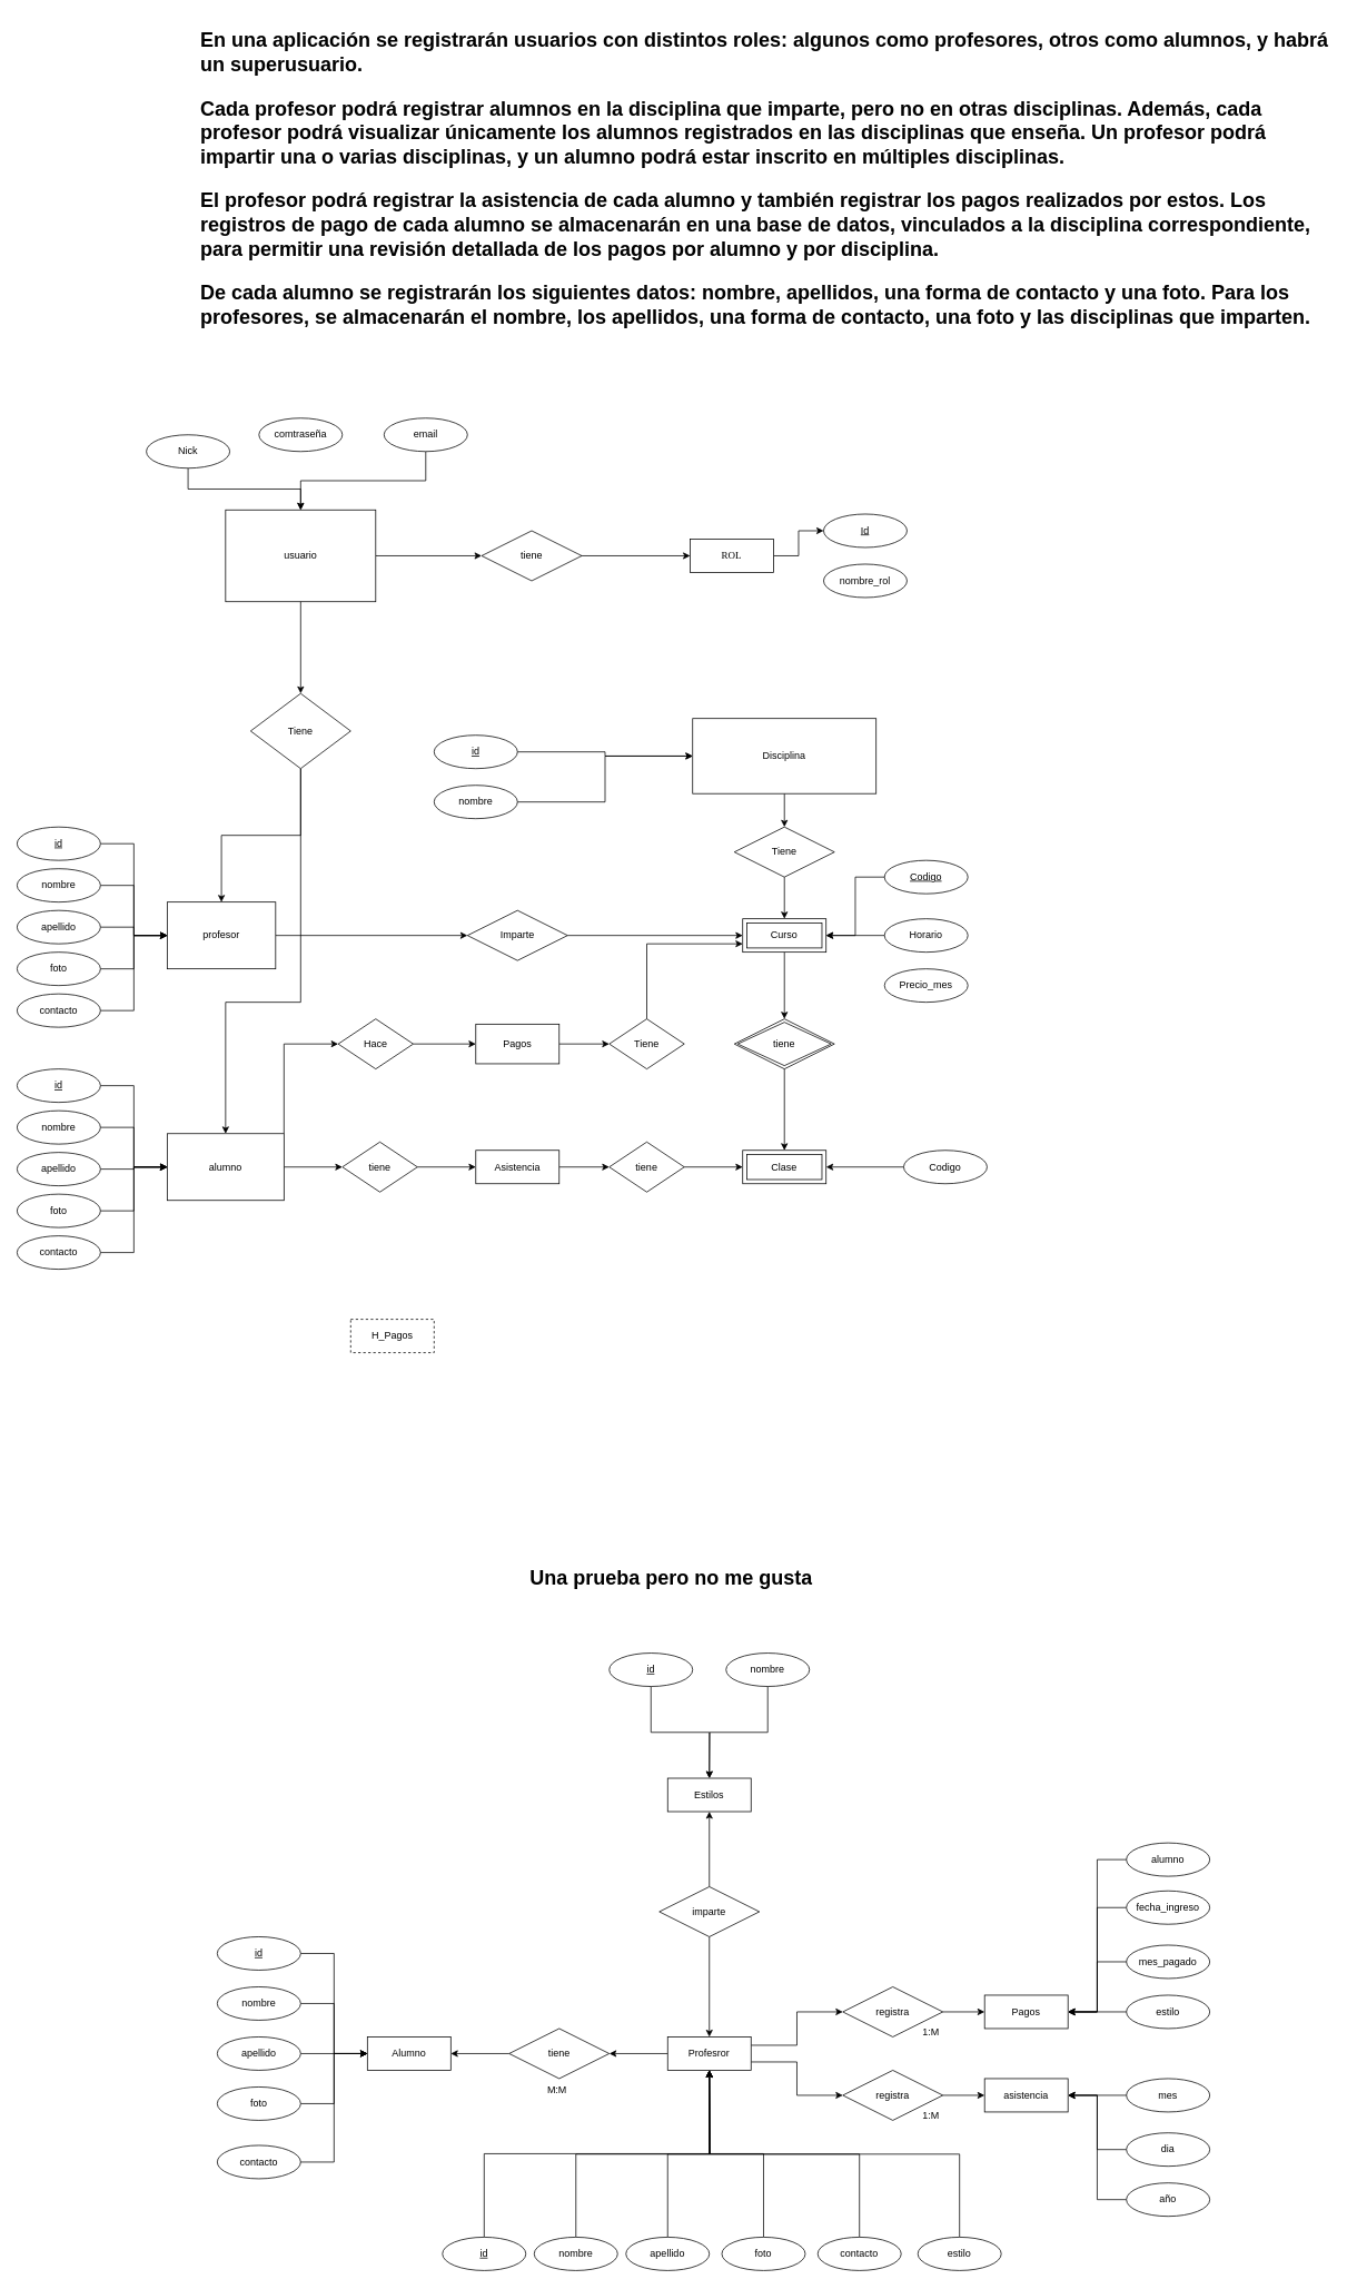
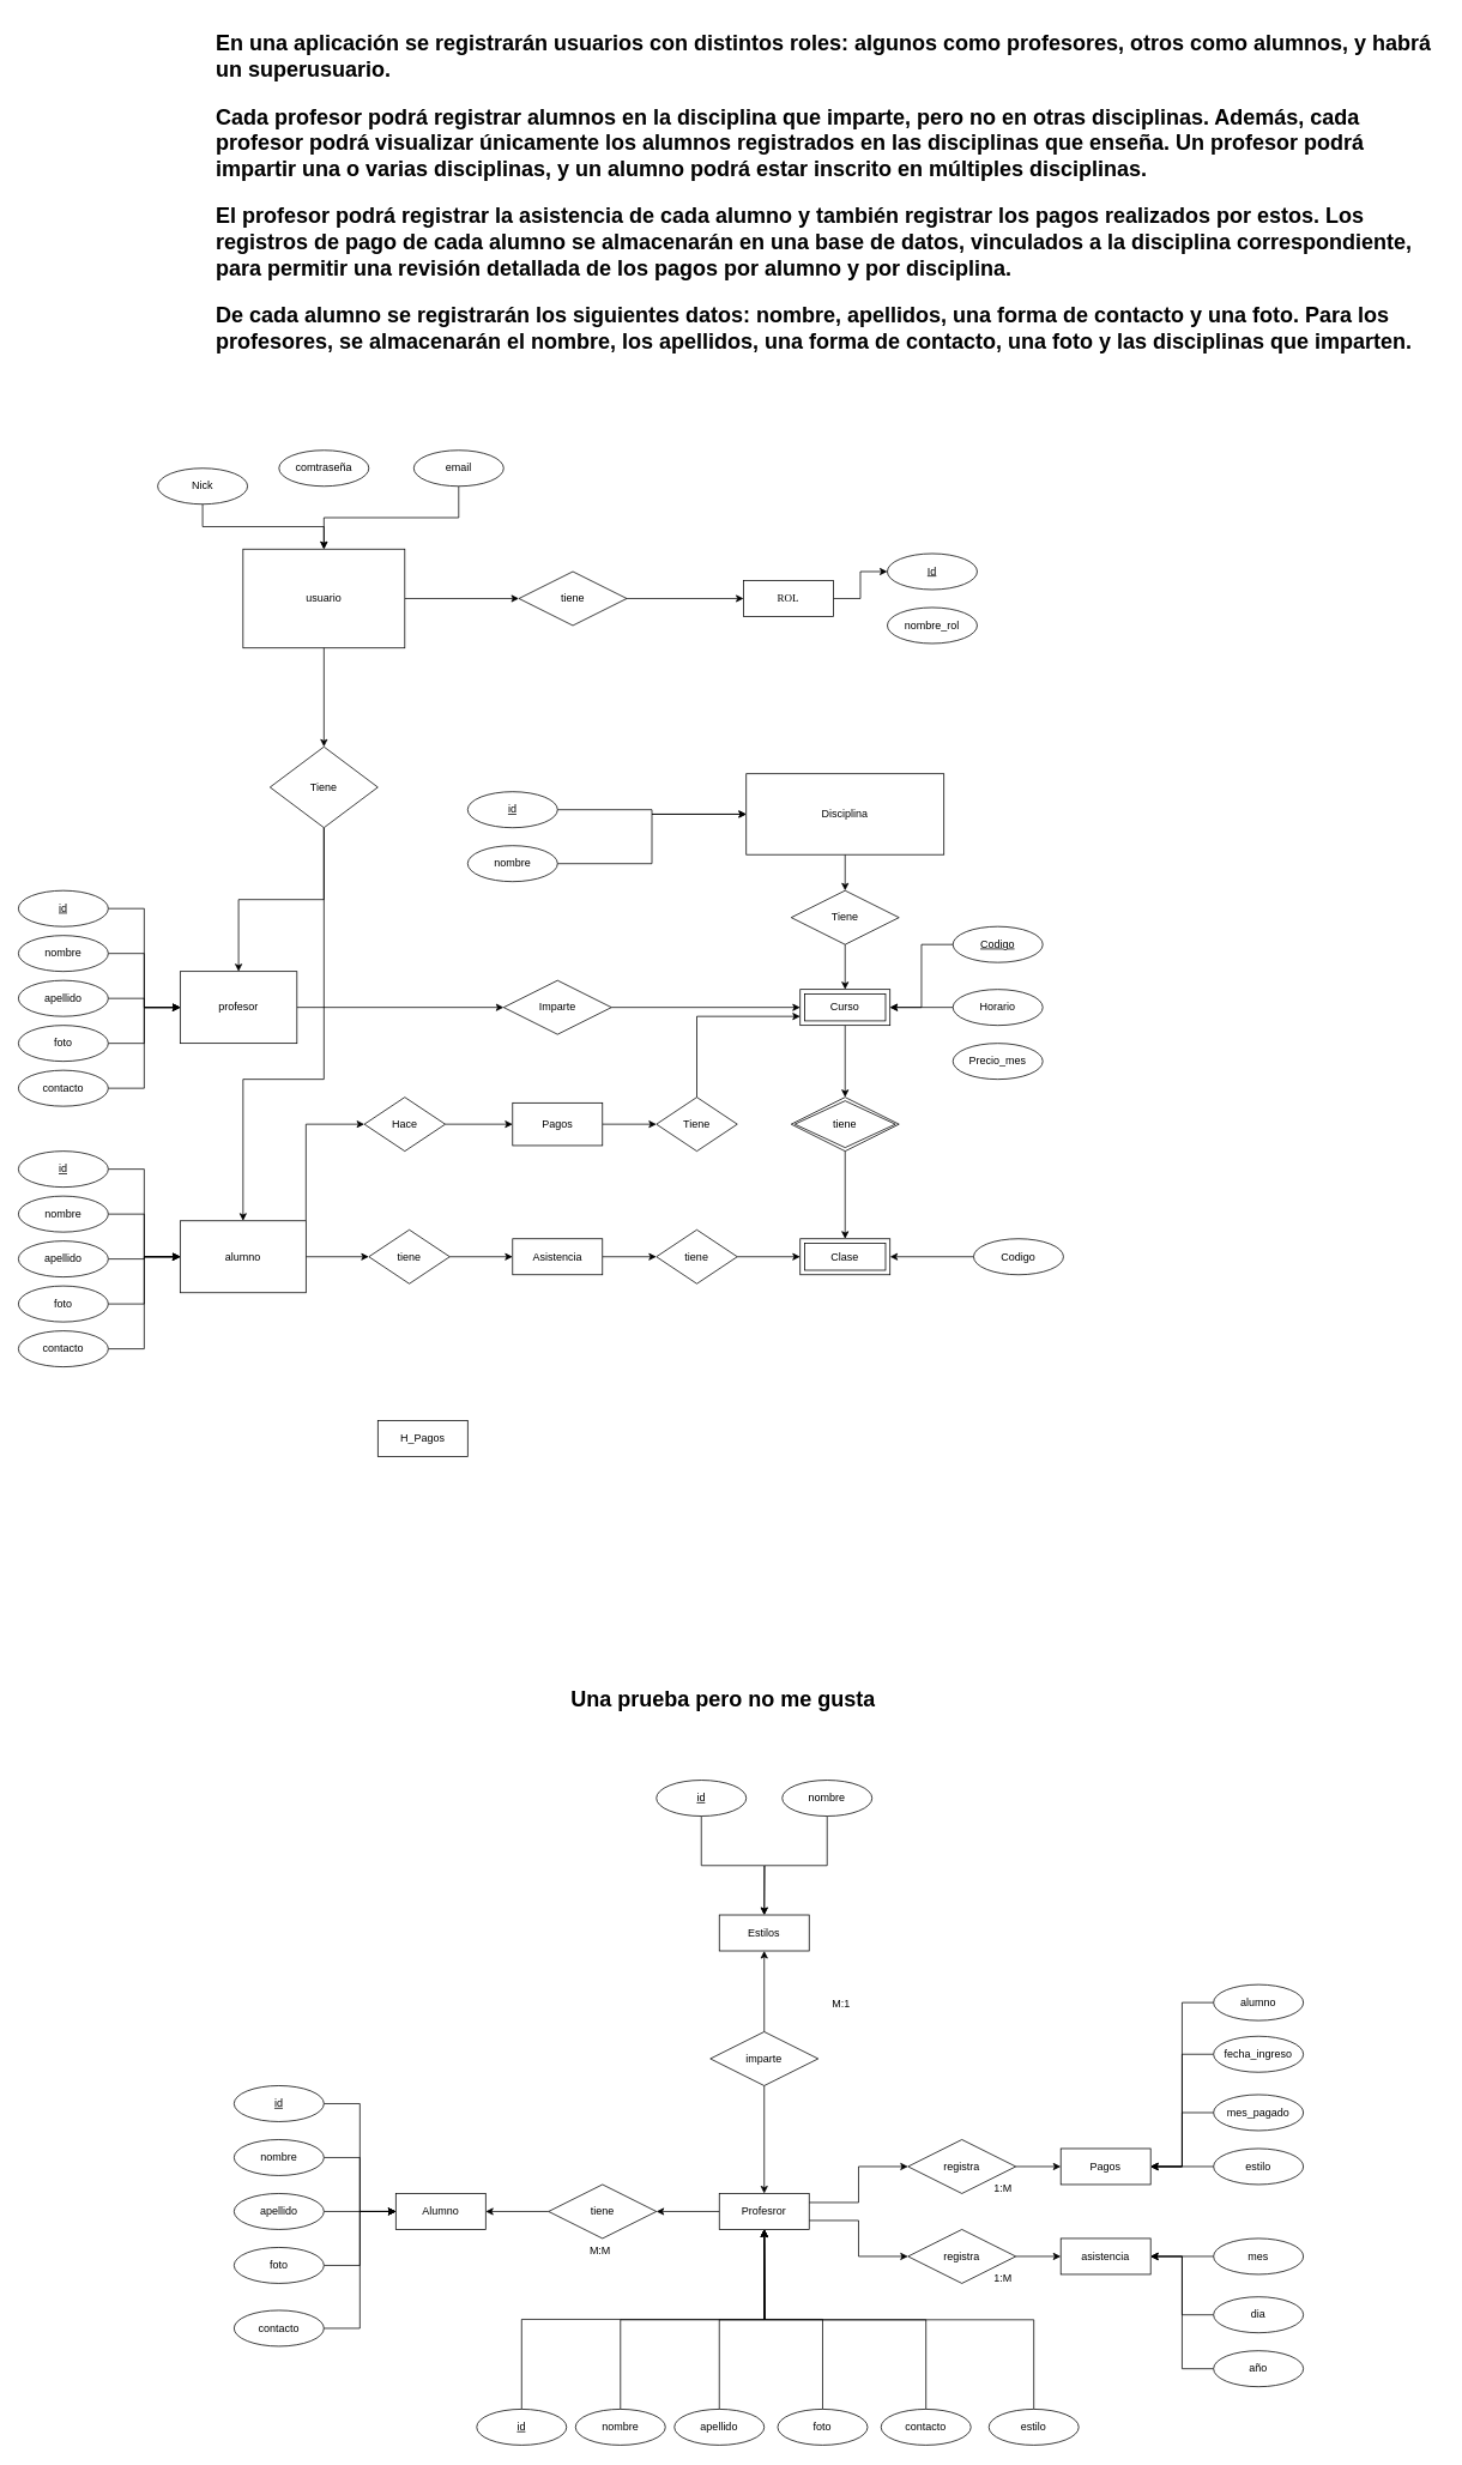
- <mxCell id="128" value="H_Pagos" style="whiteSpace=wrap;html=1;align=center;dashed=1;" vertex="1" parent="1"><mxGeometry x="420" y="1580" width="100" height="40" as="geometry" /></mxCell>
+ <mxCell id="128" value="H_Pagos" style="whiteSpace=wrap;html=1;align=center;" vertex="1" parent="1"><mxGeometry x="420" y="1580" width="100" height="40" as="geometry" /></mxCell>
+ <mxCell id="19" value="M:1" style="text;strokeColor=none;fillColor=none;spacingLeft=4;spacingRight=4;overflow=hidden;rotatable=0;points=[[0,0.5],[1,0.5]];portConstraint=eastwest;fontSize=12;" parent="1" vertex="1"><mxGeometry x="920" y="2215" width="40" height="30" as="geometry" /></mxCell>
